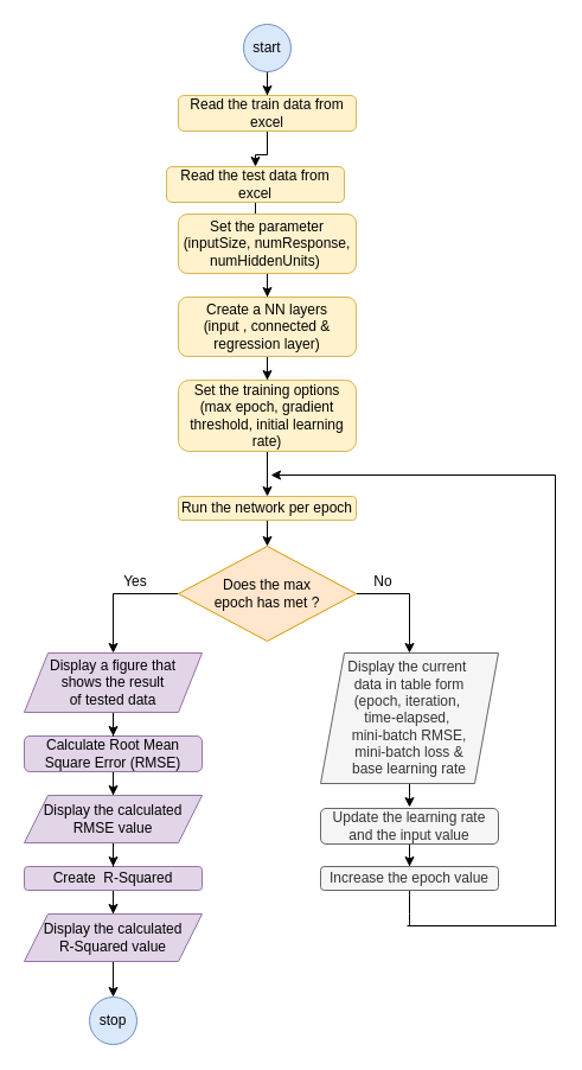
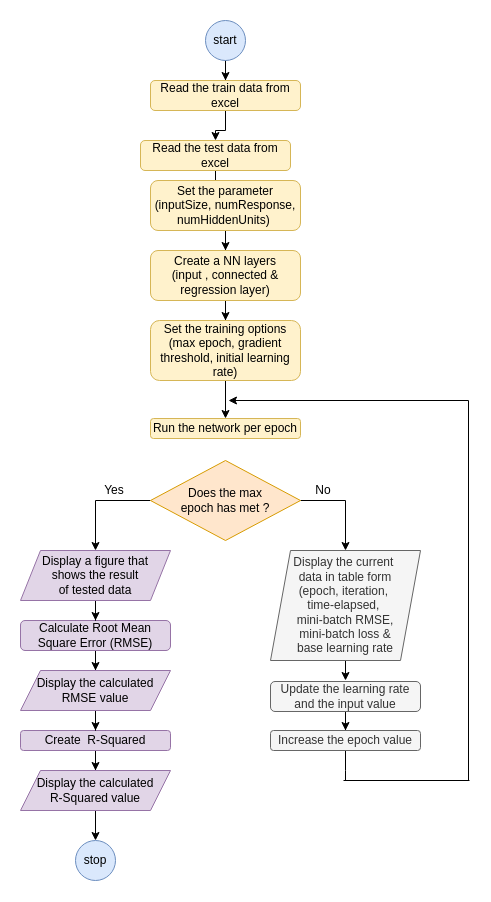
- <mxCell id="15" style="edgeStyle=orthogonalEdgeStyle;rounded=0;orthogonalLoop=1;jettySize=auto;html=1;entryX=0.5;entryY=0;entryDx=0;entryDy=0;" edge="1" parent="1" source="16" target="23"><mxGeometry relative="1" as="geometry" /></mxCell>
